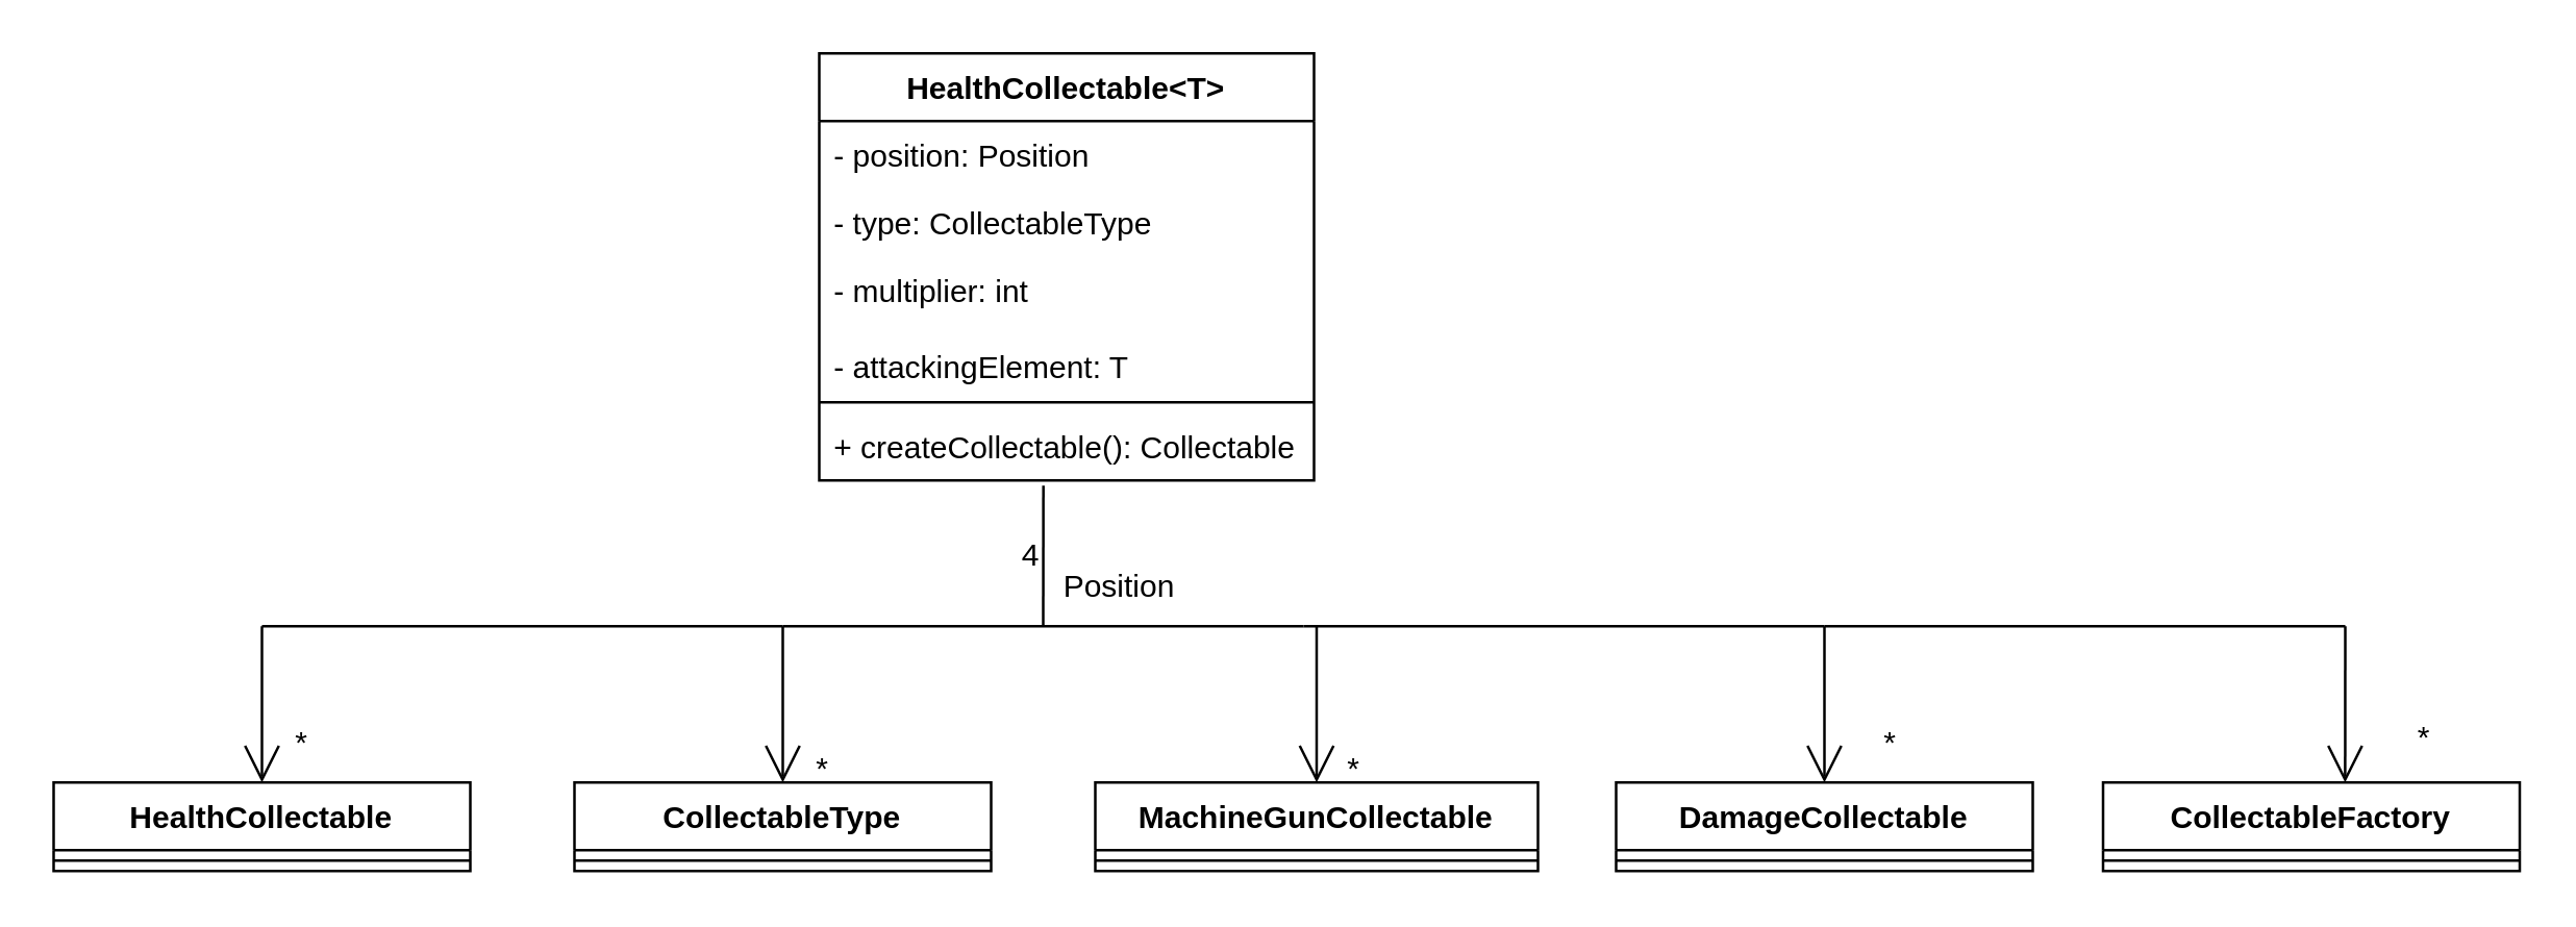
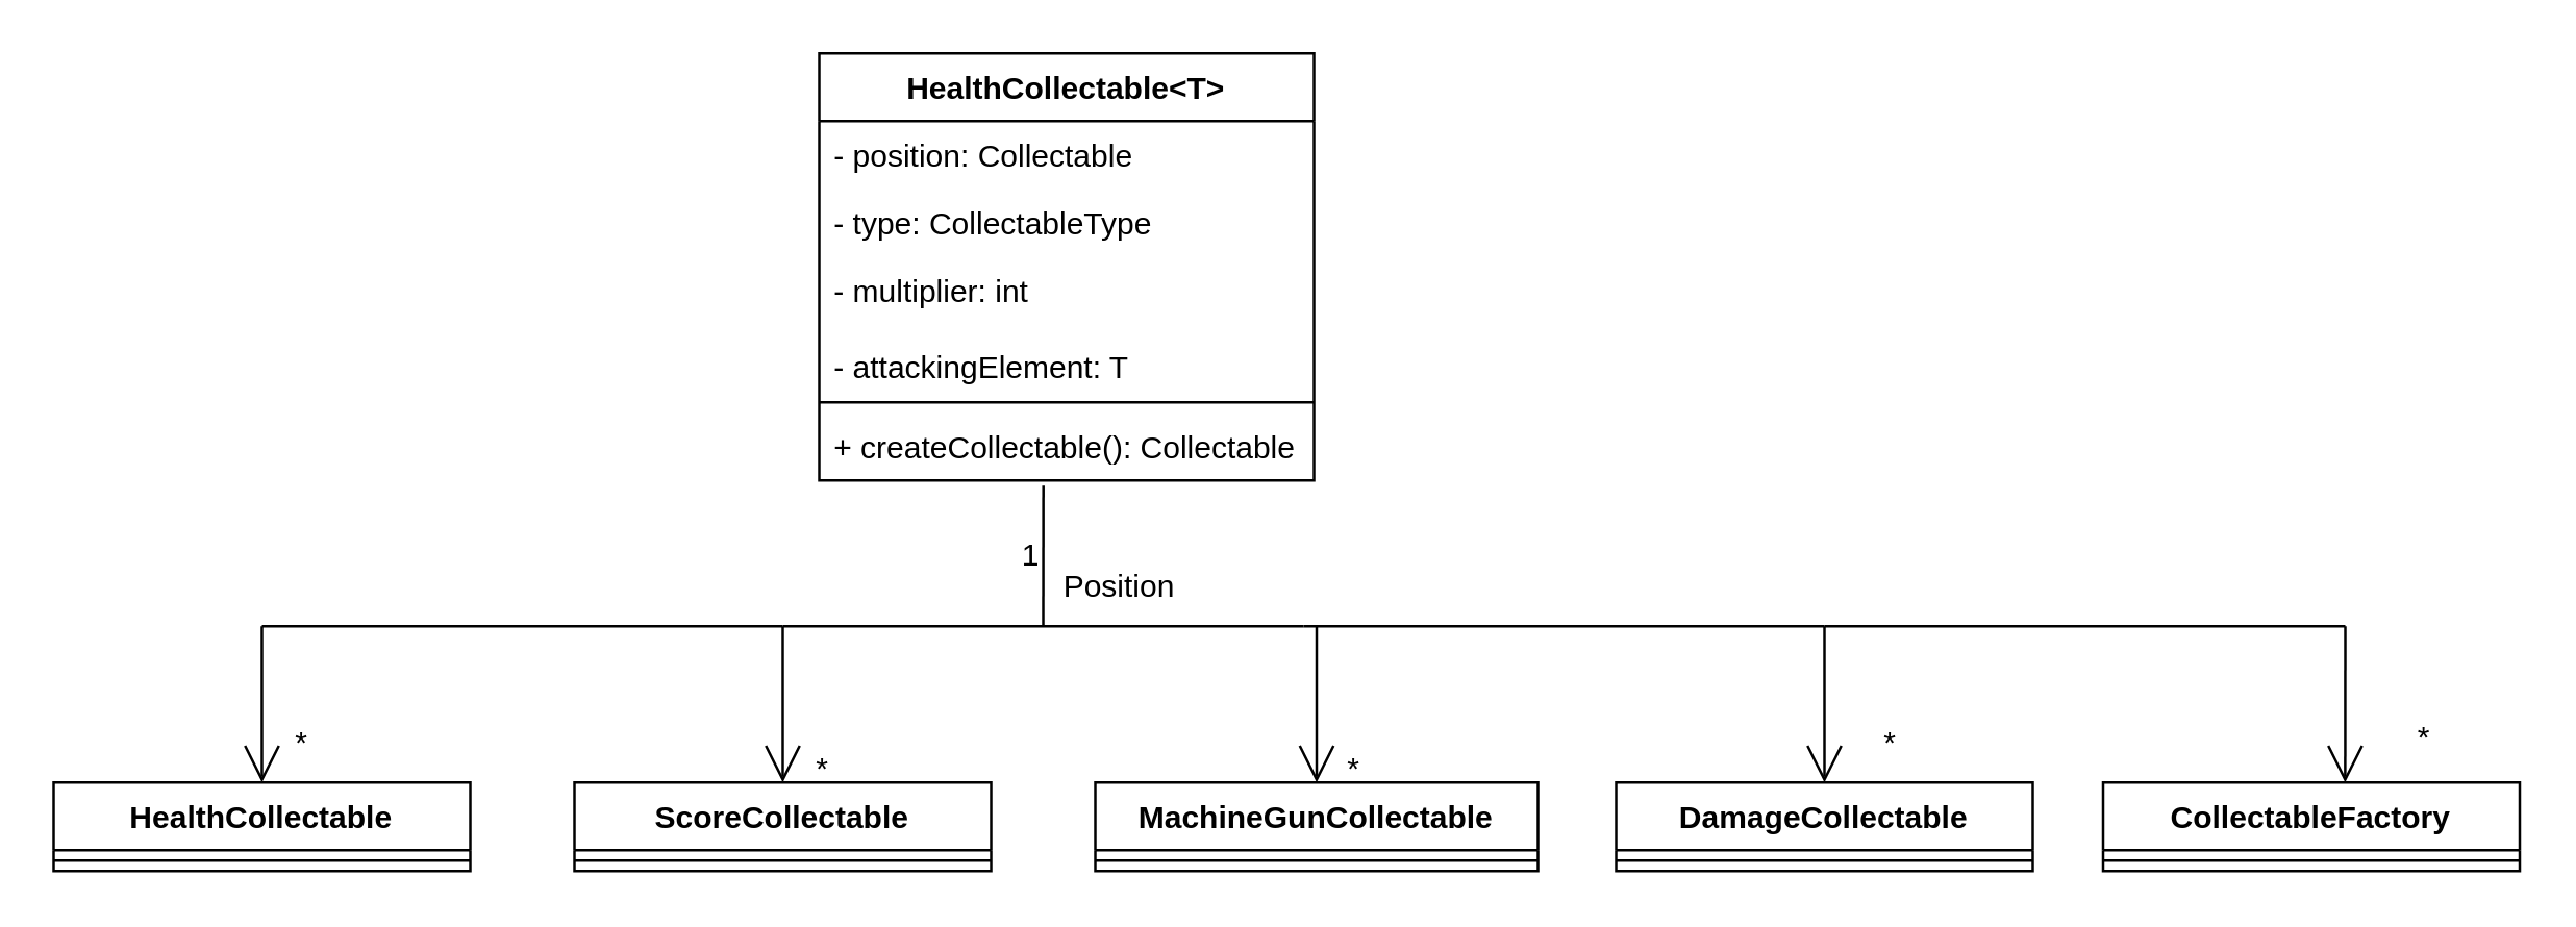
- <mxCell id="3" value="- position: Position&lt;br&gt;" style="text;strokeColor=none;fillColor=none;align=left;verticalAlign=top;spacingLeft=4;spacingRight=4;overflow=hidden;rotatable=0;points=[[0,0.5],[1,0.5]];portConstraint=eastwest;whiteSpace=wrap;html=1;" parent="2" vertex="1"><mxGeometry y="26" width="190" height="26" as="geometry" /></mxCell>
+ <mxCell id="3" value="- position: Collectable&lt;br&gt;" style="text;strokeColor=none;fillColor=none;align=left;verticalAlign=top;spacingLeft=4;spacingRight=4;overflow=hidden;rotatable=0;points=[[0,0.5],[1,0.5]];portConstraint=eastwest;whiteSpace=wrap;html=1;" parent="2" vertex="1"><mxGeometry y="26" width="190" height="26" as="geometry" /></mxCell>
- <mxCell id="29" value="4" style="text;html=1;align=center;verticalAlign=middle;resizable=0;points=[];autosize=1;strokeColor=none;fillColor=none;" parent="1" vertex="1"><mxGeometry x="380" y="198" width="30" height="30" as="geometry" /></mxCell>
+ <mxCell id="29" value="1" style="text;html=1;align=center;verticalAlign=middle;resizable=0;points=[];autosize=1;strokeColor=none;fillColor=none;" parent="1" vertex="1"><mxGeometry x="380" y="198" width="30" height="30" as="geometry" /></mxCell>
- <mxCell id="10" value="CollectableType" style="swimlane;fontStyle=1;align=center;verticalAlign=top;childLayout=stackLayout;horizontal=1;startSize=26;horizontalStack=0;resizeParent=1;resizeParentMax=0;resizeLast=0;collapsible=1;marginBottom=0;whiteSpace=wrap;html=1;" parent="1" vertex="1"><mxGeometry x="220" y="300" width="160" height="34" as="geometry" /></mxCell>
+ <mxCell id="10" value="ScoreCollectable" style="swimlane;fontStyle=1;align=center;verticalAlign=top;childLayout=stackLayout;horizontal=1;startSize=26;horizontalStack=0;resizeParent=1;resizeParentMax=0;resizeLast=0;collapsible=1;marginBottom=0;whiteSpace=wrap;html=1;" parent="1" vertex="1"><mxGeometry x="220" y="300" width="160" height="34" as="geometry" /></mxCell>
